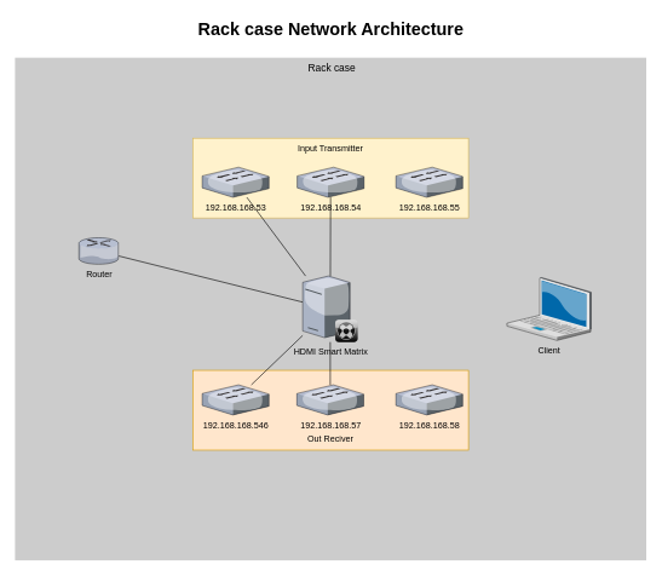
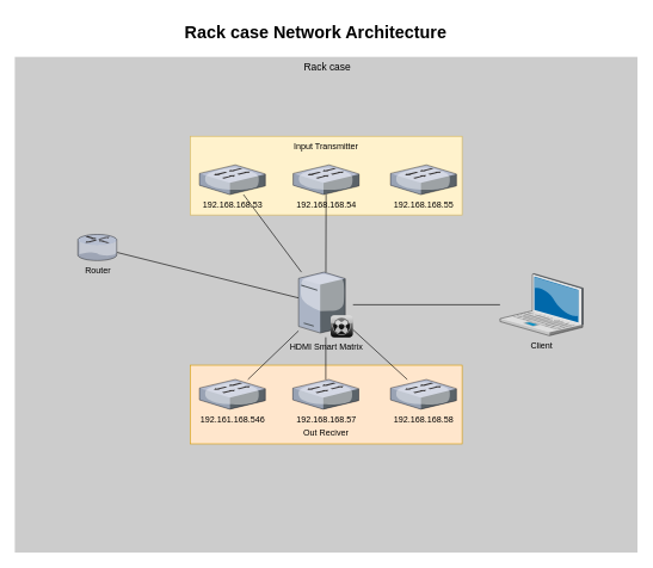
- <mxCell id="3" value="Rack case Network Architecture" style="text;strokeColor=none;fillColor=none;html=1;fontSize=24;fontStyle=1;verticalAlign=middle;align=center;" parent="1" vertex="1"><mxGeometry x="24.5" y="20" width="861" height="40" as="geometry" /></mxCell>
+ <mxCell id="3" value="Rack case Network Architecture" style="text;strokeColor=none;fillColor=none;html=1;fontSize=24;fontStyle=1;verticalAlign=middle;align=center;" parent="1" vertex="1"><mxGeometry x="9.5" y="25" width="861" height="40" as="geometry" /></mxCell>
+ <mxCell id="7" value="" style="endArrow=none;html=1;rounded=0;" parent="1" source="8" target="5" edge="1"><mxGeometry width="50" height="50" relative="1" as="geometry"><mxPoint x="494.059" y="450" as="sourcePoint" /><mxPoint x="708" y="485" as="targetPoint" /></mxGeometry></mxCell>
+ <mxCell id="17" value="" style="endArrow=none;html=1;rounded=0;" parent="1" source="21" target="8" edge="1"><mxGeometry width="50" height="50" relative="1" as="geometry"><mxPoint x="478" y="480" as="sourcePoint" /><mxPoint x="528" y="430" as="targetPoint" /></mxGeometry></mxCell>
- <mxCell id="20" value="192.168.168.546" style="verticalLabelPosition=bottom;sketch=0;aspect=fixed;html=1;verticalAlign=top;strokeColor=none;align=center;outlineConnect=0;shape=mxgraph.citrix.switch;" parent="1" vertex="1"><mxGeometry x="278" y="530" width="92" height="41.5" as="geometry" /></mxCell>
+ <mxCell id="20" value="192.161.168.546" style="verticalLabelPosition=bottom;sketch=0;aspect=fixed;html=1;verticalAlign=top;strokeColor=none;align=center;outlineConnect=0;shape=mxgraph.citrix.switch;" parent="1" vertex="1"><mxGeometry x="278" y="530" width="92" height="41.5" as="geometry" /></mxCell>
